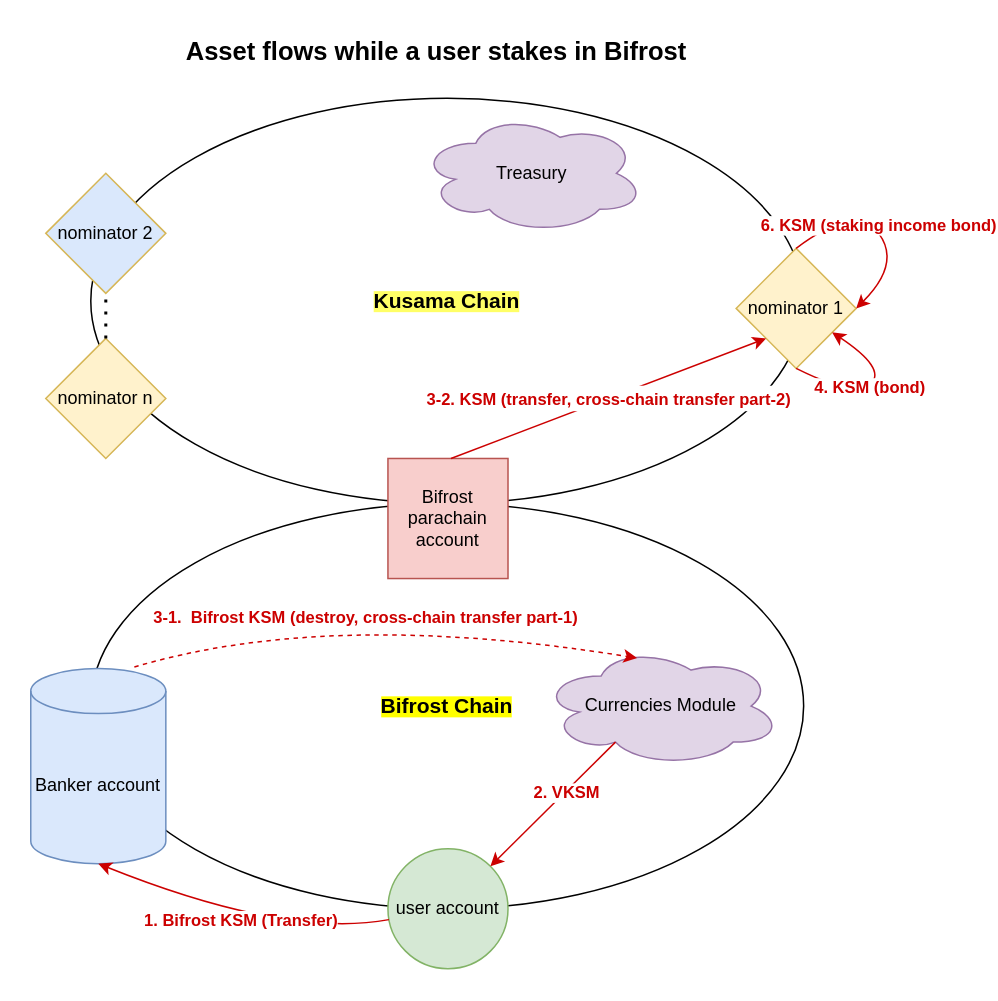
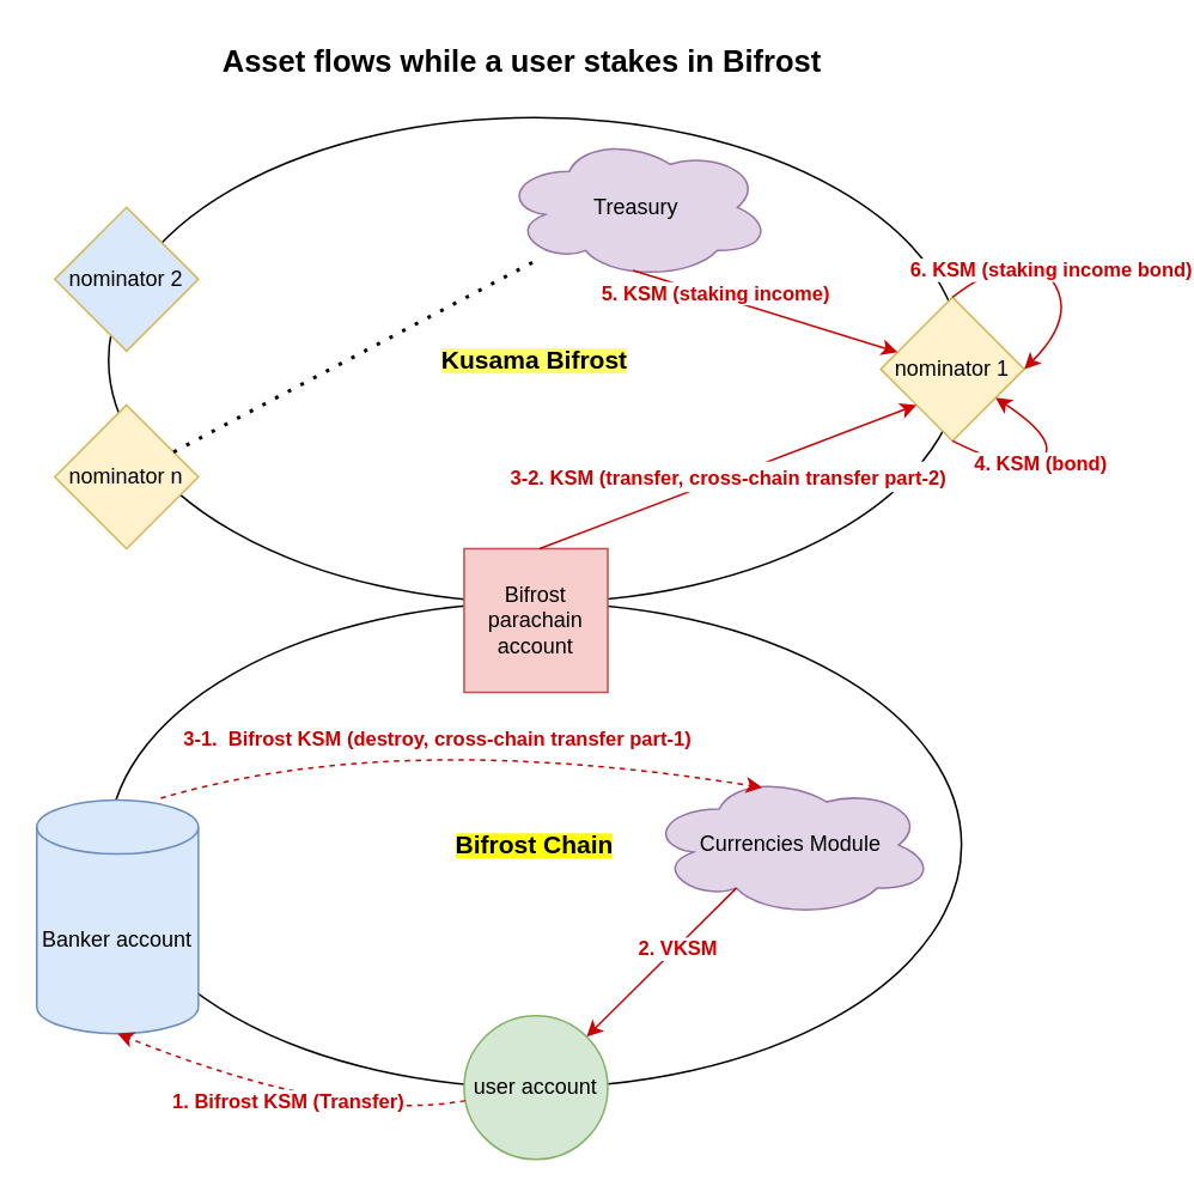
+ <mxCell id="14" value="" style="endArrow=classic;html=1;rounded=0;fontSize=11;fontColor=#CC0000;strokeColor=#CC0000;exitX=0.487;exitY=0.938;exitDx=0;exitDy=0;exitPerimeter=0;" edge="1" parent="1" source="10" target="5"><mxGeometry width="50" height="50" relative="1" as="geometry"><mxPoint x="-40" y="335" as="sourcePoint" /><mxPoint x="10" y="285" as="targetPoint" /></mxGeometry></mxCell>
+ <mxCell id="15" value="&lt;b&gt;5. KSM (staking income)&lt;/b&gt;" style="edgeLabel;html=1;align=center;verticalAlign=middle;resizable=0;points=[];fontSize=11;fontColor=#CC0000;" vertex="1" connectable="0" parent="14"><mxGeometry x="-0.391" y="1" relative="1" as="geometry"><mxPoint as="offset" /></mxGeometry></mxCell>
- <mxCell id="2" value="&lt;b style=&quot;background-color: rgb(255 , 255 , 102)&quot;&gt;&lt;font style=&quot;font-size: 14px&quot;&gt;Kusama Chain&lt;/font&gt;&lt;/b&gt;" style="ellipse;whiteSpace=wrap;html=1;" vertex="1" parent="1"><mxGeometry x="60" y="65" width="475" height="270" as="geometry" /></mxCell>
+ <mxCell id="2" value="&lt;b style=&quot;background-color: rgb(255 , 255 , 102)&quot;&gt;&lt;font style=&quot;font-size: 14px&quot;&gt;Kusama Bifrost&lt;/font&gt;&lt;/b&gt;" style="ellipse;whiteSpace=wrap;html=1;" vertex="1" parent="1"><mxGeometry x="60" y="65" width="475" height="270" as="geometry" /></mxCell>
- <mxCell id="22" value="" style="endArrow=none;dashed=1;html=1;dashPattern=1 3;strokeWidth=2;rounded=0;fontSize=11;fontColor=#CC0000;entryX=0.5;entryY=1;entryDx=0;entryDy=0;" edge="1" parent="1" source="21" target="6"><mxGeometry width="50" height="50" relative="1" as="geometry"><mxPoint x="40" y="215" as="sourcePoint" /><mxPoint x="90" y="165" as="targetPoint" /></mxGeometry></mxCell>
+ <mxCell id="22" value="" style="endArrow=none;dashed=1;html=1;dashPattern=1 3;strokeWidth=2;rounded=0;fontSize=11;fontColor=#CC0000;" edge="1" parent="1" source="21" target="10"><mxGeometry width="50" height="50" relative="1" as="geometry"><mxPoint x="40" y="215" as="sourcePoint" /><mxPoint x="90" y="165" as="targetPoint" /></mxGeometry></mxCell>
- <mxCell id="13" value="&lt;b&gt;1. Bifrost KSM (Transfer)&lt;/b&gt;" style="curved=1;endArrow=classic;html=1;rounded=0;fontSize=11;fontColor=#CC0000;strokeColor=#CC0000;entryX=0.5;entryY=1;entryDx=0;entryDy=0;entryPerimeter=0;" edge="1" parent="1" source="7" target="8"><mxGeometry width="50" height="50" relative="1" as="geometry"><mxPoint x="130" y="655" as="sourcePoint" /><mxPoint x="180" y="605" as="targetPoint" /><Array as="points"><mxPoint x="190" y="625" /></Array></mxGeometry></mxCell>
+ <mxCell id="13" value="&lt;b&gt;1. Bifrost KSM (Transfer)&lt;/b&gt;" style="curved=1;endArrow=classic;html=1;rounded=0;fontSize=11;fontColor=#CC0000;strokeColor=#CC0000;entryX=0.5;entryY=1;entryDx=0;entryDy=0;entryPerimeter=0;dashed=1;" edge="1" parent="1" source="7" target="8"><mxGeometry width="50" height="50" relative="1" as="geometry"><mxPoint x="130" y="655" as="sourcePoint" /><mxPoint x="180" y="605" as="targetPoint" /><Array as="points"><mxPoint x="190" y="625" /></Array></mxGeometry></mxCell>
